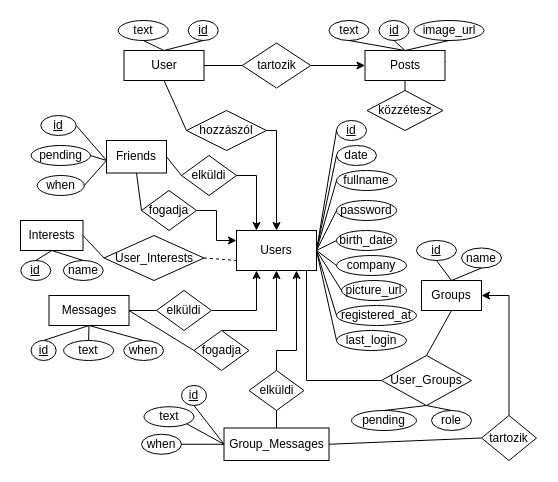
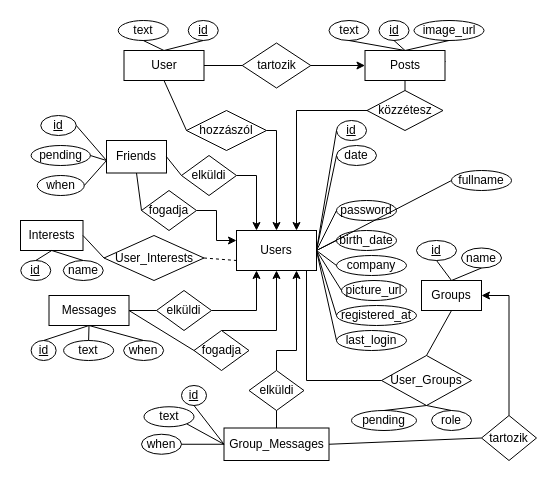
+ <mxCell id="57" style="edgeStyle=orthogonalEdgeStyle;rounded=0;orthogonalLoop=1;jettySize=auto;html=1;exitX=0;exitY=0.5;exitDx=0;exitDy=0;entryX=0.75;entryY=0;entryDx=0;entryDy=0;" parent="1" source="58" target="2" edge="1"><mxGeometry relative="1" as="geometry" /></mxCell>
- <mxCell id="5" value="fullname" style="ellipse;whiteSpace=wrap;html=1;align=center;" parent="1" vertex="1"><mxGeometry x="336" y="170" width="60" height="20" as="geometry" /></mxCell>
+ <mxCell id="5" value="fullname" style="ellipse;whiteSpace=wrap;html=1;align=center;" parent="1" vertex="1"><mxGeometry x="451" y="170" width="60" height="20" as="geometry" /></mxCell>
